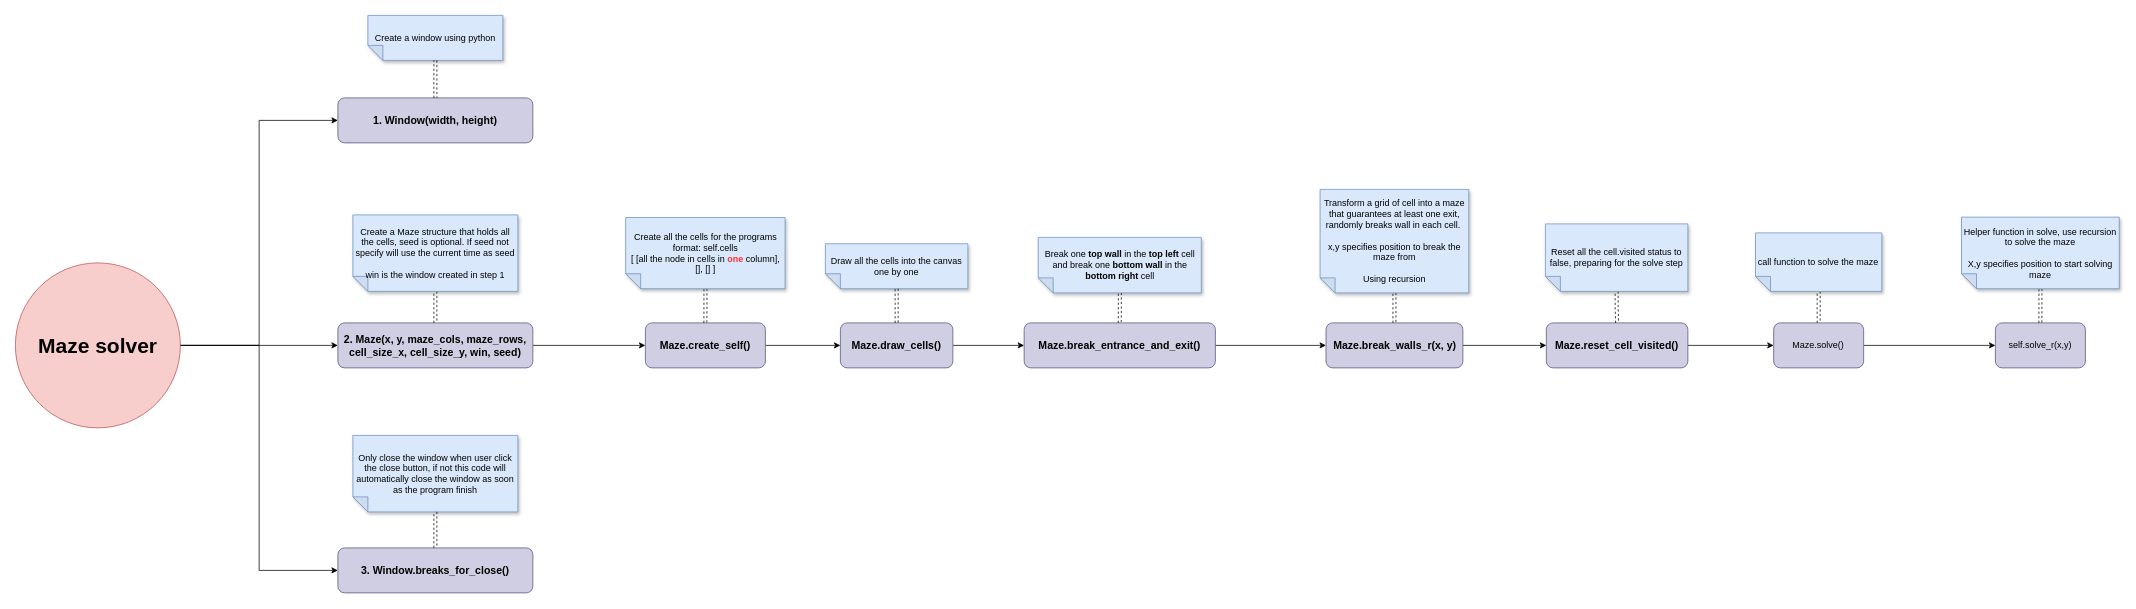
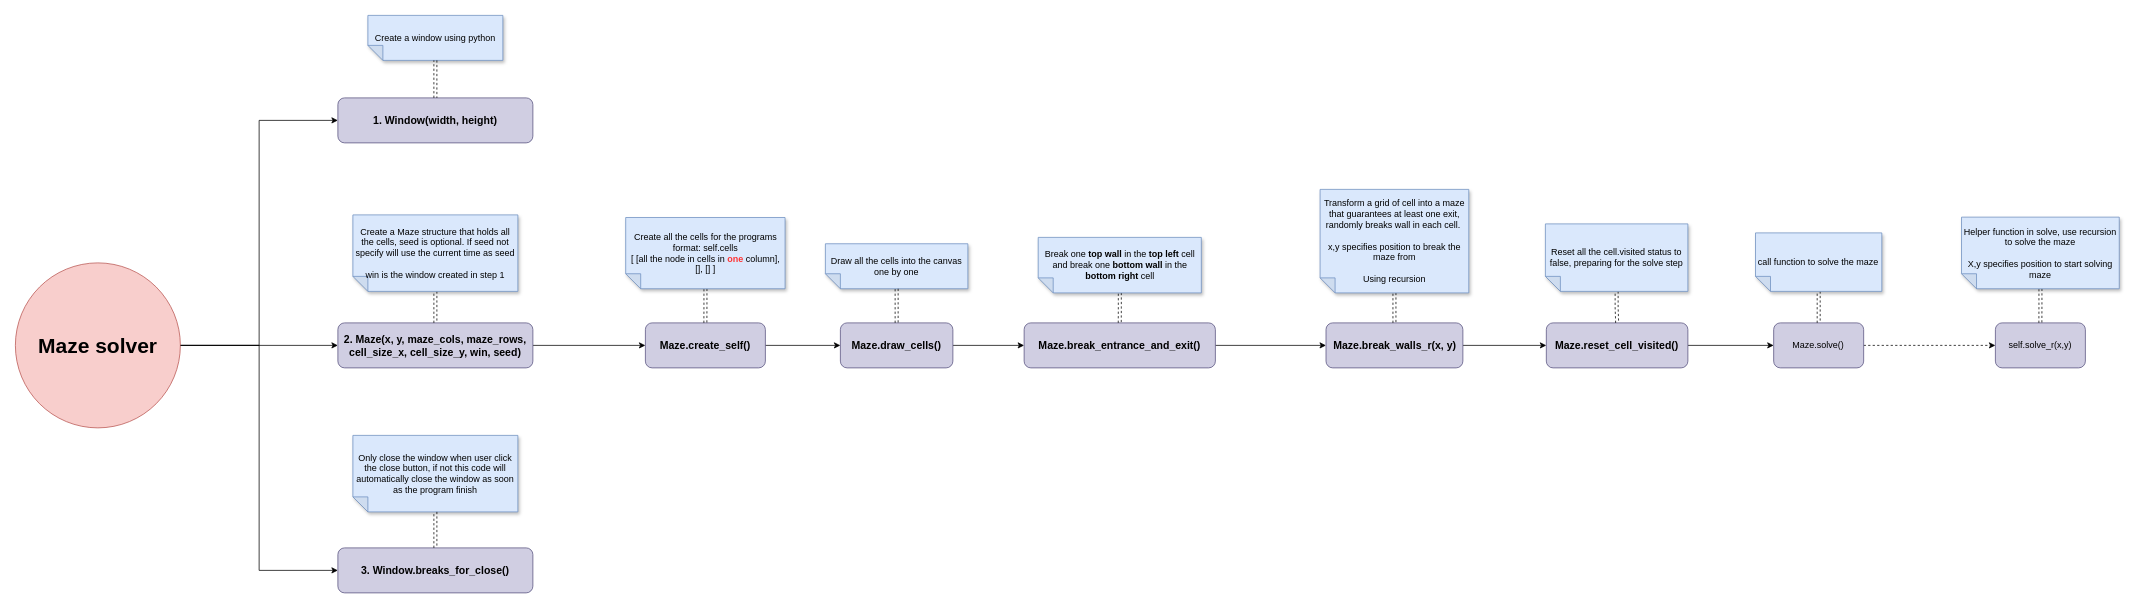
- <mxCell id="32" value="" style="edgeStyle=orthogonalEdgeStyle;rounded=0;orthogonalLoop=1;jettySize=auto;html=1;" edge="1" parent="1" source="33" target="38"><mxGeometry relative="1" as="geometry" /></mxCell>
+ <mxCell id="32" value="" style="edgeStyle=orthogonalEdgeStyle;rounded=0;orthogonalLoop=1;jettySize=auto;html=1;dashed=1;" edge="1" parent="1" source="33" target="38"><mxGeometry relative="1" as="geometry" /></mxCell>
